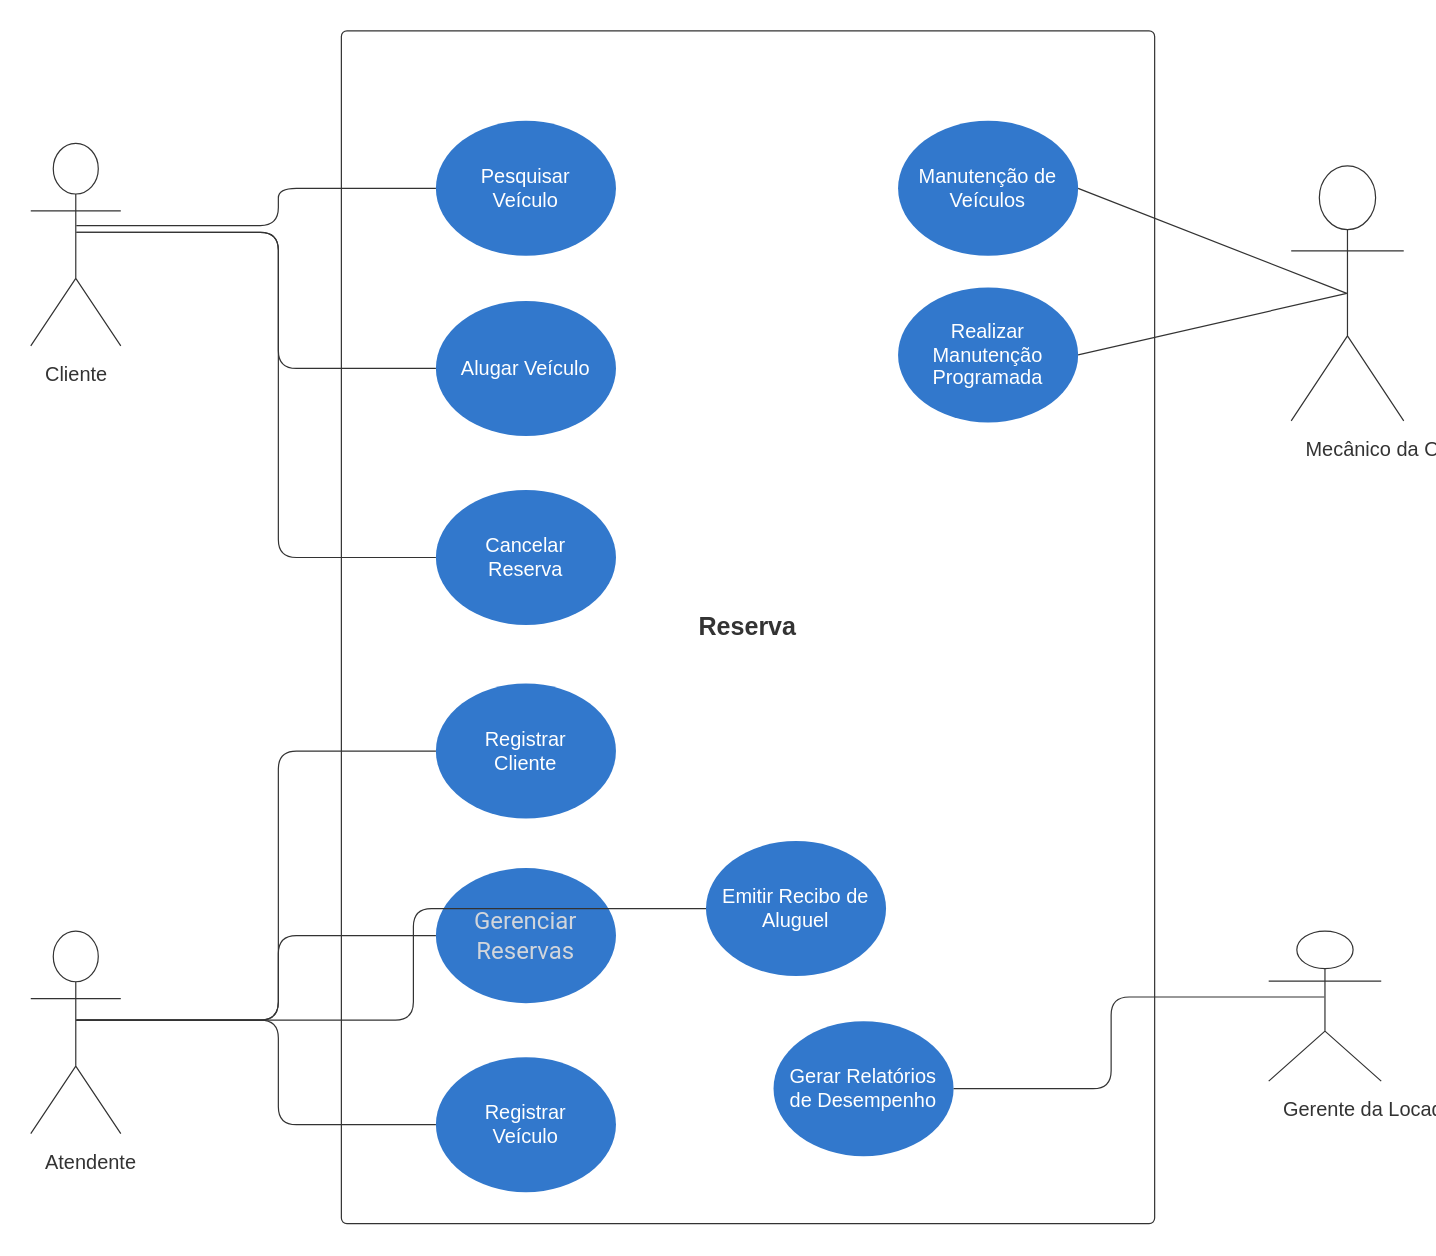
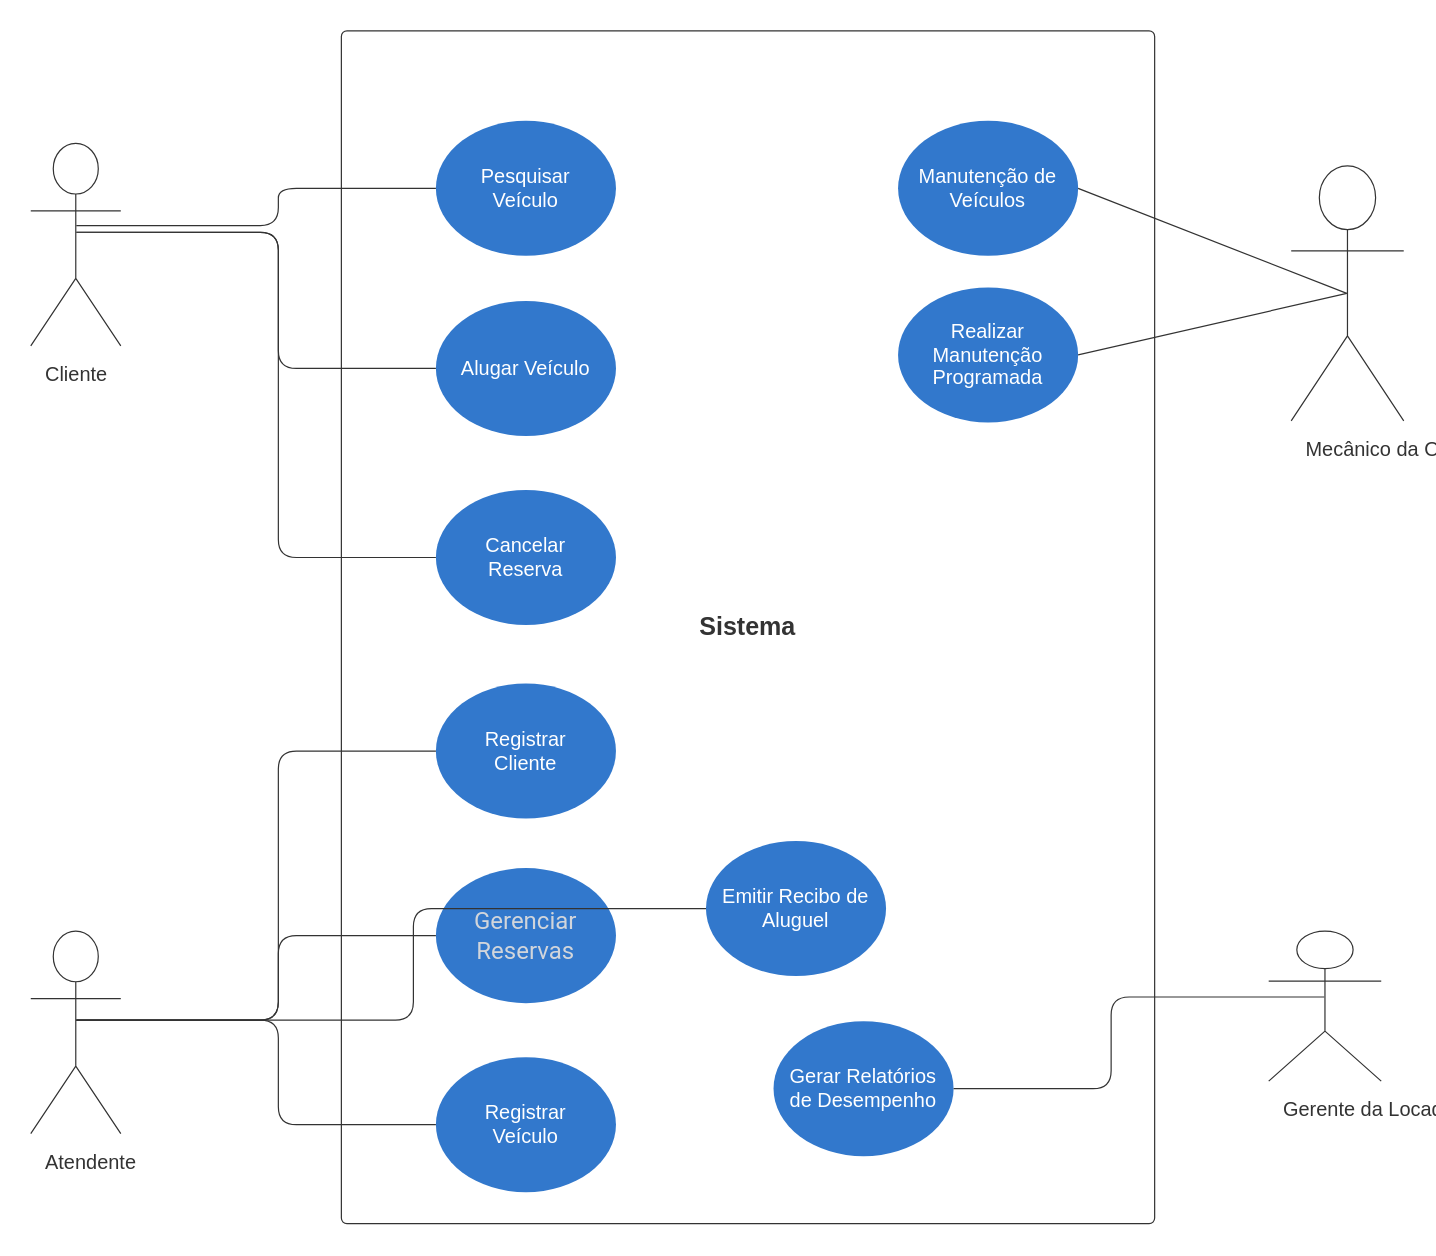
- <mxCell id="18" value="Reserva" style="html=1;overflow=block;blockSpacing=1;whiteSpace=wrap;container=1;pointerEvents=0;collapsible=0;recursiveResize=0;fontSize=16.7;fontColor=#333333;fontStyle=1;align=center;spacingLeft=8.6;spacingRight=8.6;spacing=0;strokeColor=#333333;strokeOpacity=100;fillOpacity=0;rounded=1;absoluteArcSize=1;arcSize=7.5;fillColor=#000000;strokeWidth=0.8;lucidId=8KXMEom1bBDY;" vertex="1" parent="1"><mxGeometry x="227" y="20" width="542" height="795" as="geometry" /></mxCell>
+ <mxCell id="18" value="Sistema" style="html=1;overflow=block;blockSpacing=1;whiteSpace=wrap;container=1;pointerEvents=0;collapsible=0;recursiveResize=0;fontSize=16.7;fontColor=#333333;fontStyle=1;align=center;spacingLeft=8.6;spacingRight=8.6;spacing=0;strokeColor=#333333;strokeOpacity=100;fillOpacity=0;rounded=1;absoluteArcSize=1;arcSize=7.5;fillColor=#000000;strokeWidth=0.8;lucidId=8KXMEom1bBDY;" vertex="1" parent="1"><mxGeometry x="227" y="20" width="542" height="795" as="geometry" /></mxCell>
